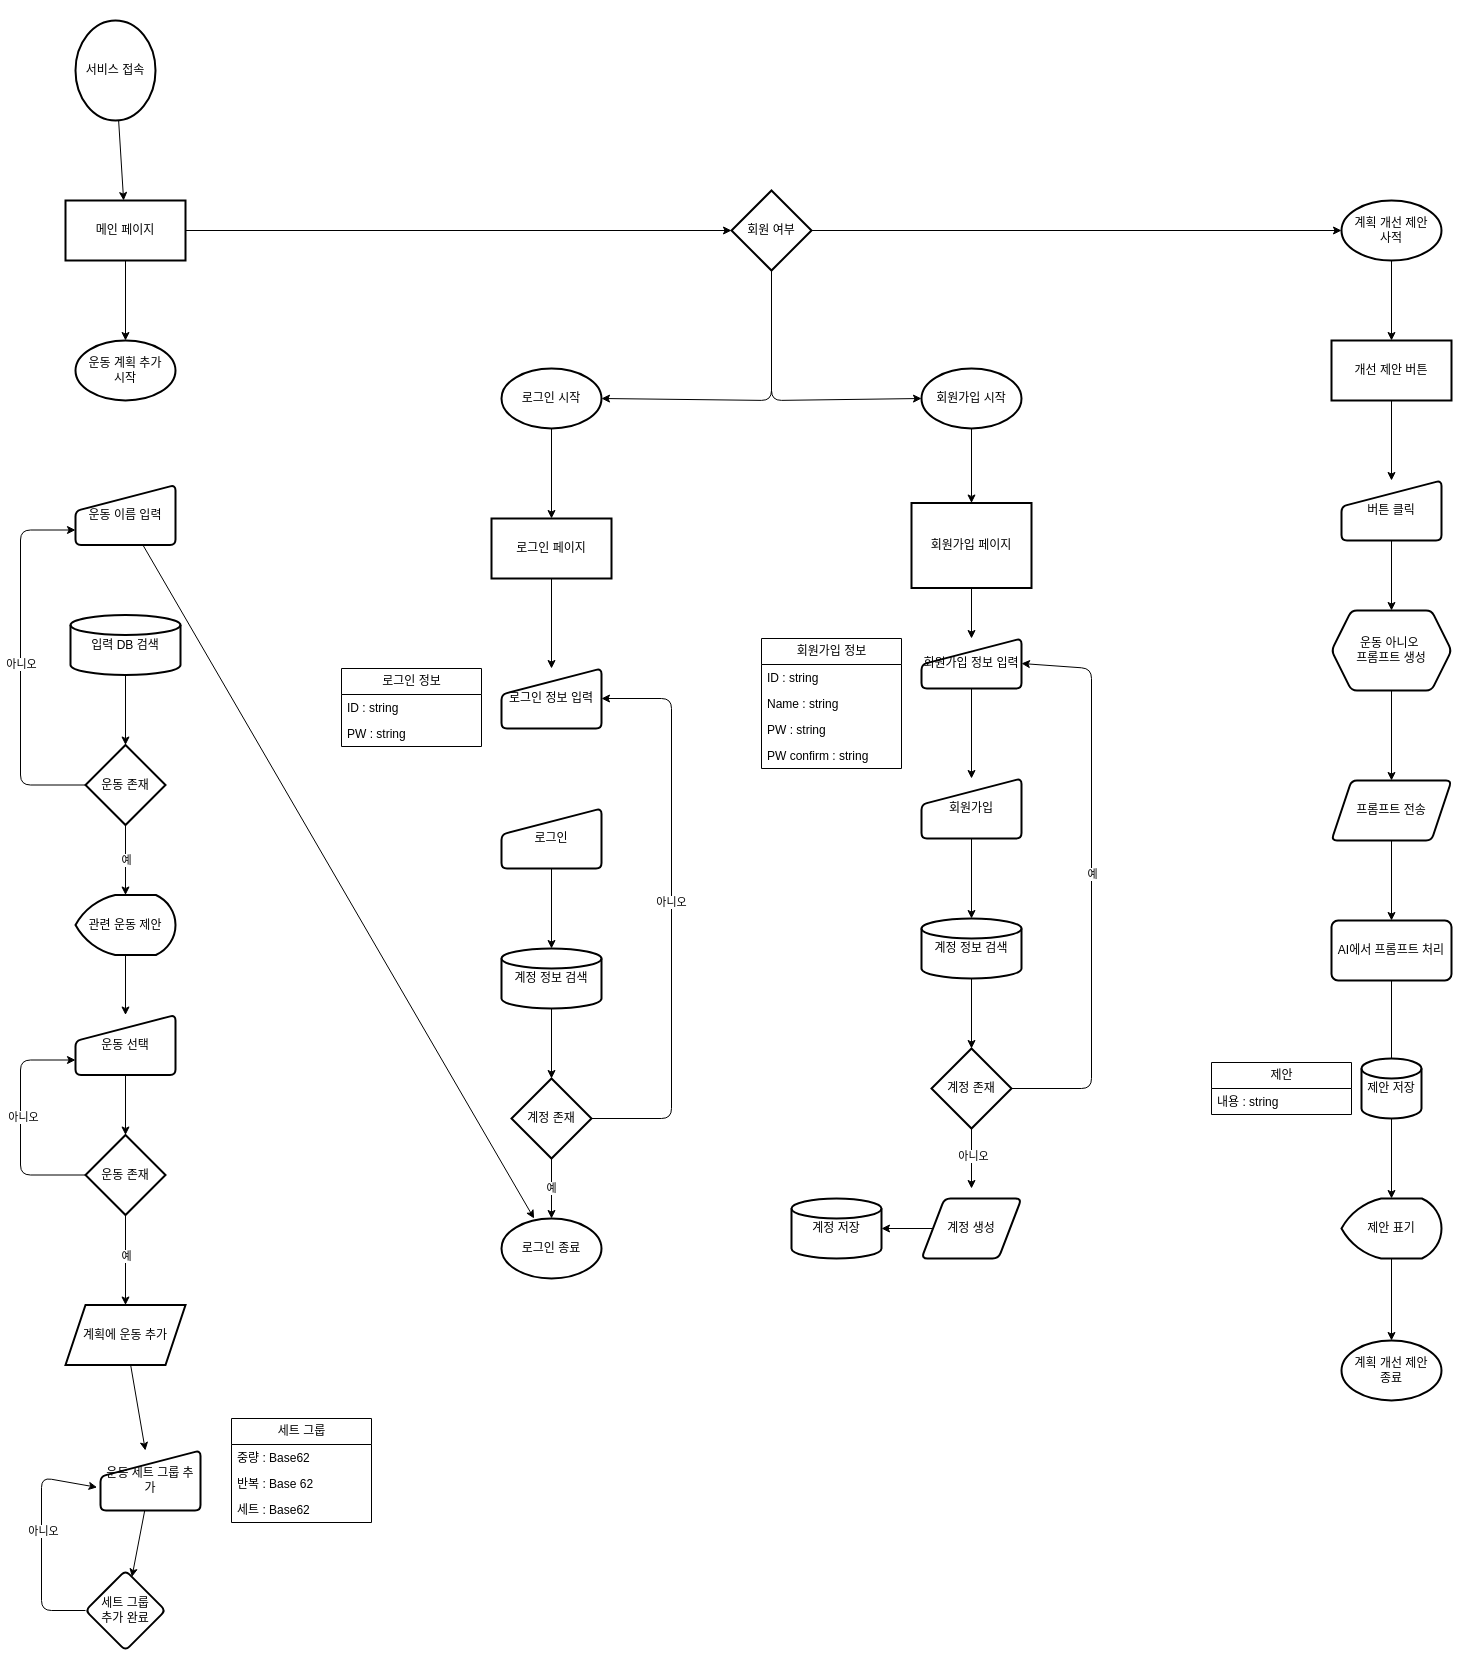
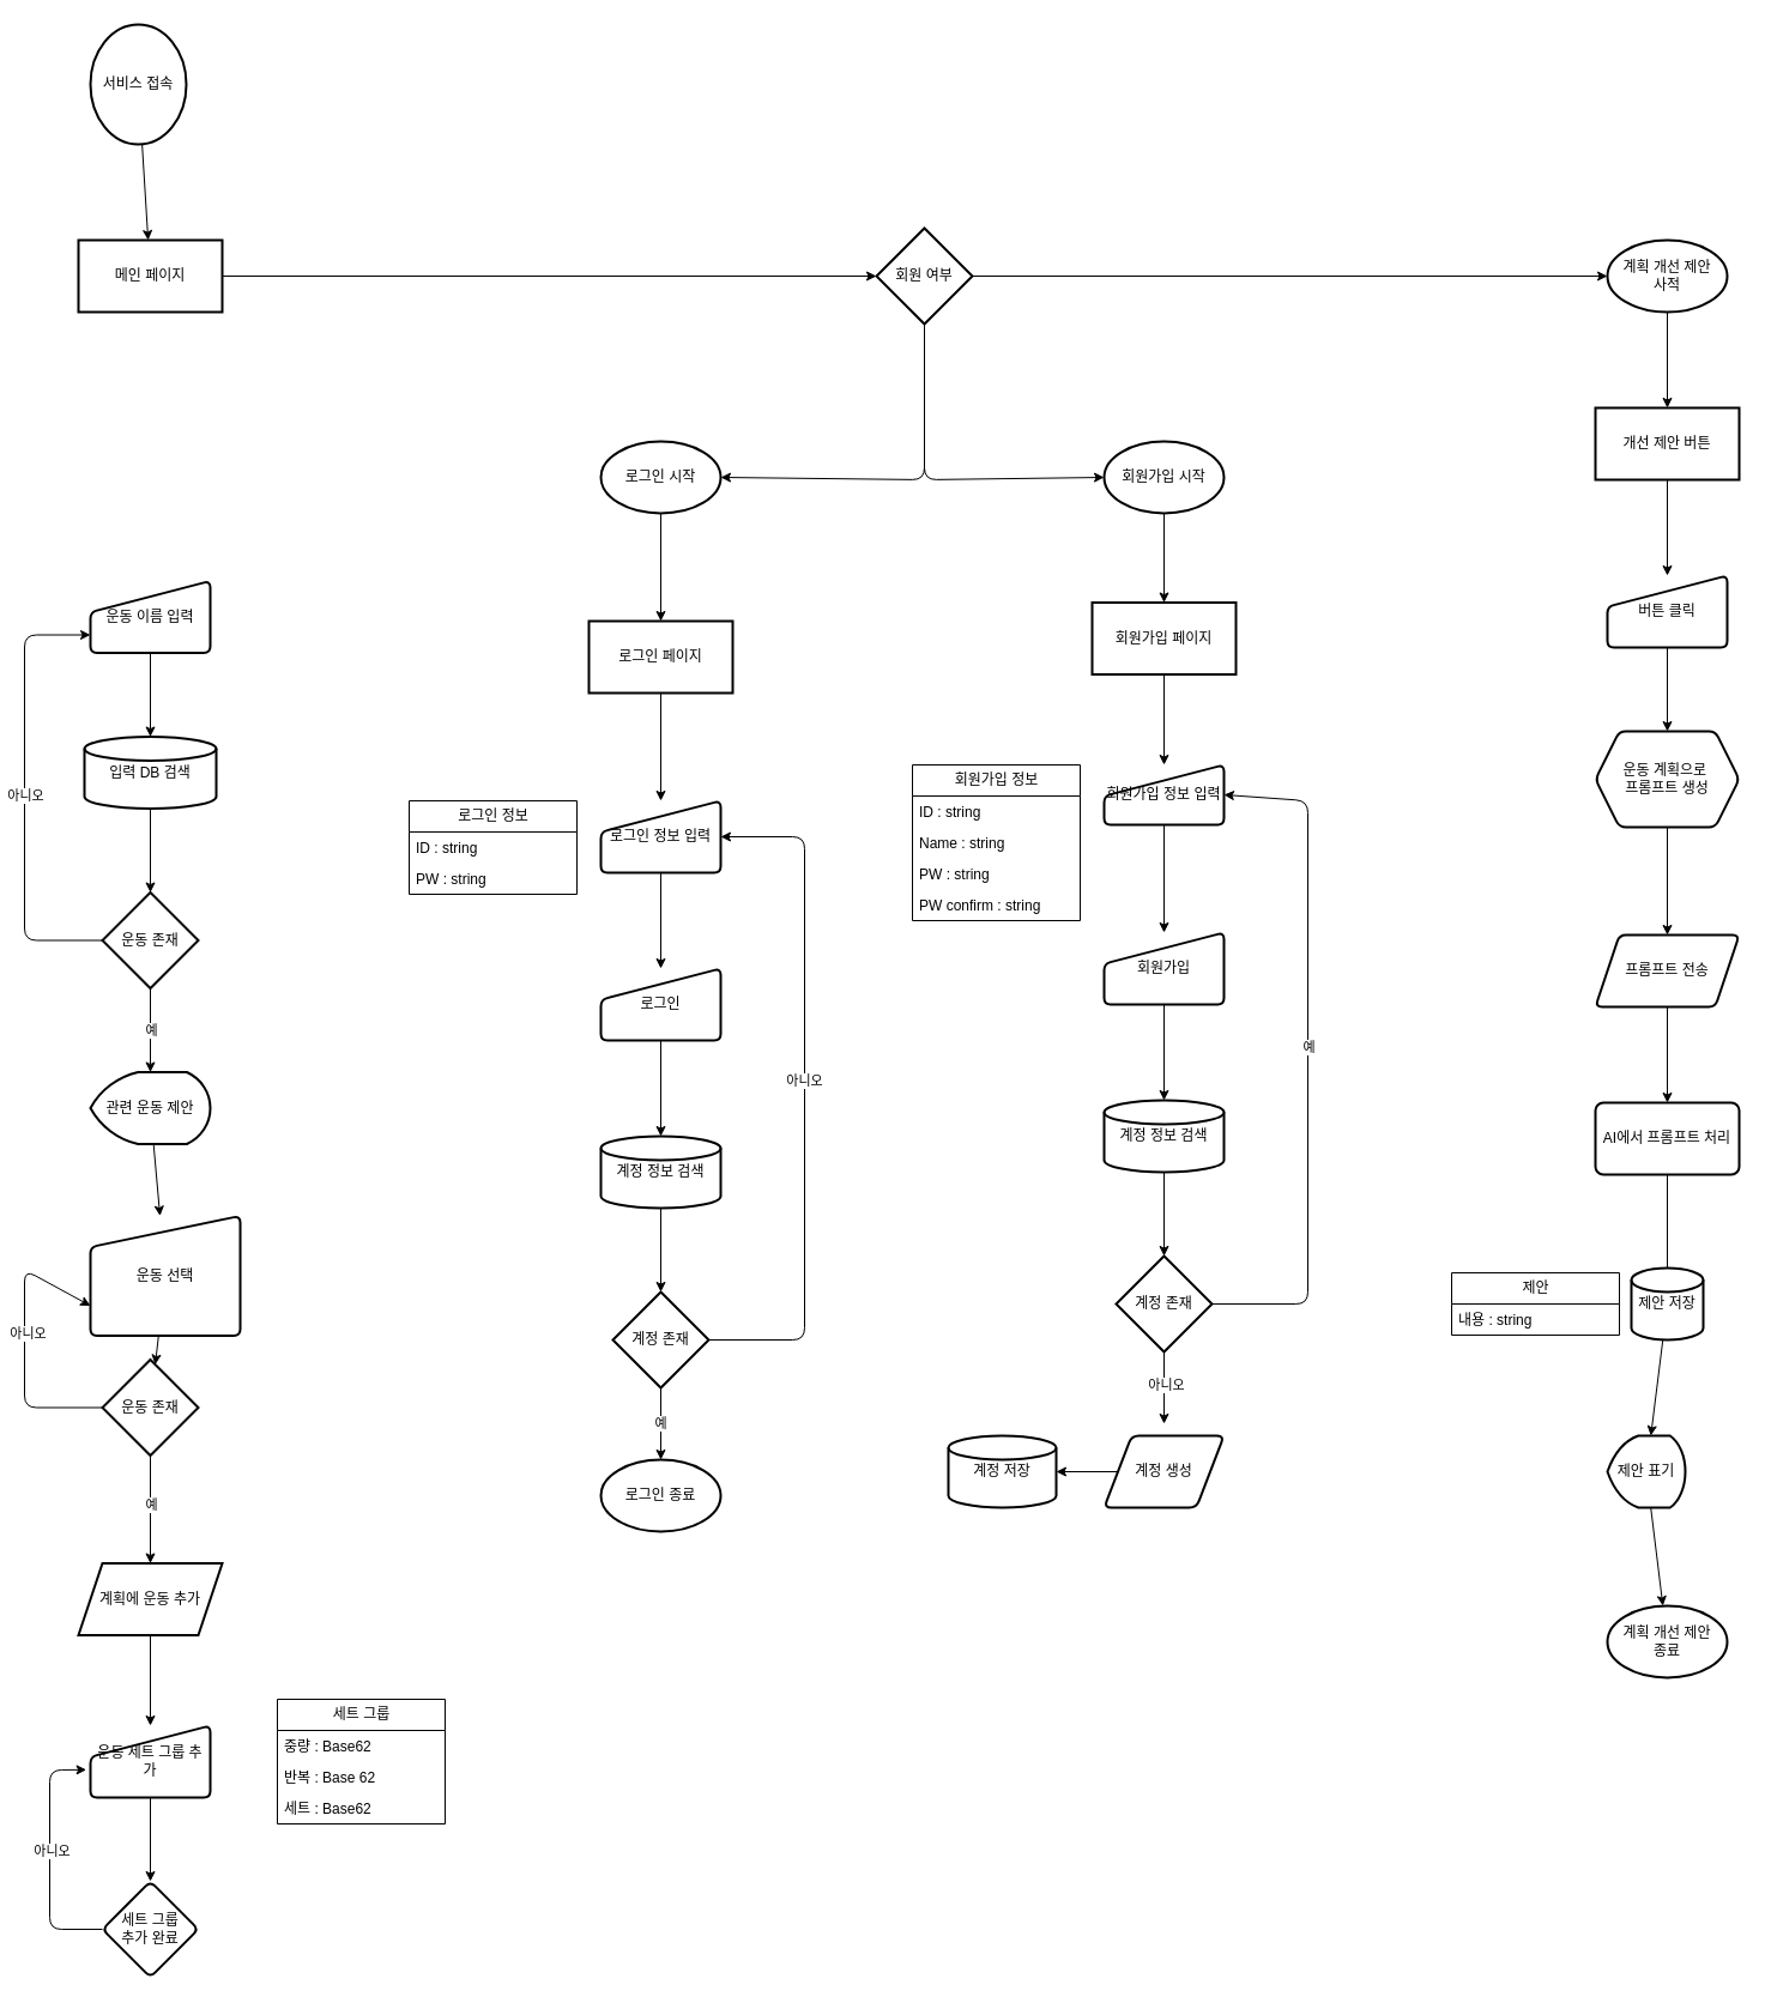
- <mxCell id="2" value="" style="edgeStyle=none;html=1;" parent="1" source="4" target="23" edge="1"><mxGeometry relative="1" as="geometry" /></mxCell>
- <mxCell id="23" value="운동 계획 추가&lt;br&gt;시작" style="strokeWidth=2;html=1;shape=mxgraph.flowchart.start_1;whiteSpace=wrap;" parent="1" vertex="1"><mxGeometry x="75" y="340" width="100" height="60" as="geometry" /></mxCell>
- <mxCell id="38" value="회원가입 페이지" style="whiteSpace=wrap;html=1;strokeWidth=2;" parent="1" vertex="1"><mxGeometry x="911" y="502.5" width="120" height="85" as="geometry" /></mxCell>
+ <mxCell id="38" value="회원가입 페이지" style="whiteSpace=wrap;html=1;strokeWidth=2;" parent="1" vertex="1"><mxGeometry x="911" y="502.5" width="120" height="60" as="geometry" /></mxCell>
- <mxCell id="90" value="운동 아니오&amp;nbsp;&lt;div&gt;프롬프트 생성&lt;/div&gt;" style="shape=hexagon;perimeter=hexagonPerimeter2;whiteSpace=wrap;html=1;fixedSize=1;strokeWidth=2;rounded=1;arcSize=11;" parent="1" vertex="1"><mxGeometry x="1331" y="610" width="120" height="80" as="geometry" /></mxCell>
+ <mxCell id="90" value="운동 계획으로&amp;nbsp;&lt;div&gt;프롬프트 생성&lt;/div&gt;" style="shape=hexagon;perimeter=hexagonPerimeter2;whiteSpace=wrap;html=1;fixedSize=1;strokeWidth=2;rounded=1;arcSize=11;" parent="1" vertex="1"><mxGeometry x="1331" y="610" width="120" height="80" as="geometry" /></mxCell>
+ <mxCell id="39" value="" style="edgeStyle=none;html=1;" parent="1" source="40" target="42" edge="1"><mxGeometry relative="1" as="geometry" /></mxCell>
- <mxCell id="5" value="" style="edgeStyle=none;html=1;" parent="1" source="6" target="53" edge="1"><mxGeometry relative="1" as="geometry" /></mxCell>
+ <mxCell id="5" value="" style="edgeStyle=none;html=1;" parent="1" source="6" target="8" edge="1"><mxGeometry relative="1" as="geometry" /></mxCell>
- <mxCell id="15" value="운동 선택" style="html=1;strokeWidth=2;shape=manualInput;whiteSpace=wrap;rounded=1;size=26;arcSize=11;" parent="1" vertex="1"><mxGeometry x="75" y="1014.5" width="100" height="60" as="geometry" /></mxCell>
+ <mxCell id="15" value="운동 선택" style="html=1;strokeWidth=2;shape=manualInput;whiteSpace=wrap;rounded=1;size=26;arcSize=11;" parent="1" vertex="1"><mxGeometry x="75" y="1014.5" width="125" height="100" as="geometry" /></mxCell>
- <mxCell id="98" value="제안 표기" style="strokeWidth=2;html=1;shape=mxgraph.flowchart.display;whiteSpace=wrap;" parent="1" vertex="1"><mxGeometry x="1341" y="1198" width="100" height="60" as="geometry" /></mxCell>
+ <mxCell id="98" value="제안 표기" style="strokeWidth=2;html=1;shape=mxgraph.flowchart.display;whiteSpace=wrap;" parent="1" vertex="1"><mxGeometry x="1341" y="1198" width="65" height="60" as="geometry" /></mxCell>
- <mxCell id="29" value="운동 세트 그룹 추가" style="html=1;strokeWidth=2;shape=manualInput;whiteSpace=wrap;rounded=1;size=26;arcSize=11;" parent="1" vertex="1"><mxGeometry x="100" y="1450" width="100" height="60" as="geometry" /></mxCell>
+ <mxCell id="29" value="운동 세트 그룹 추가" style="html=1;strokeWidth=2;shape=manualInput;whiteSpace=wrap;rounded=1;size=26;arcSize=11;" parent="1" vertex="1"><mxGeometry x="75" y="1440" width="100" height="60" as="geometry" /></mxCell>
